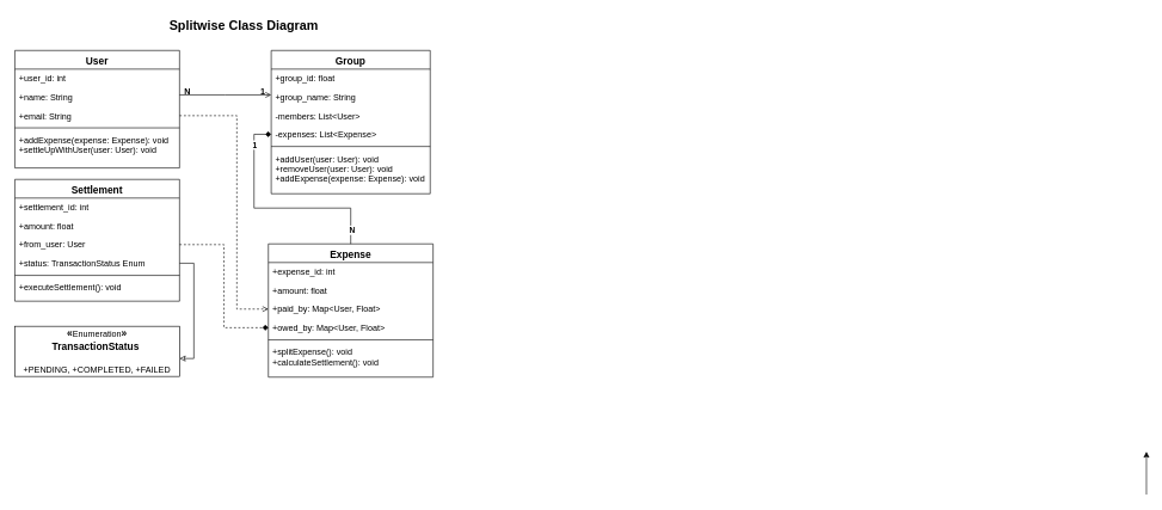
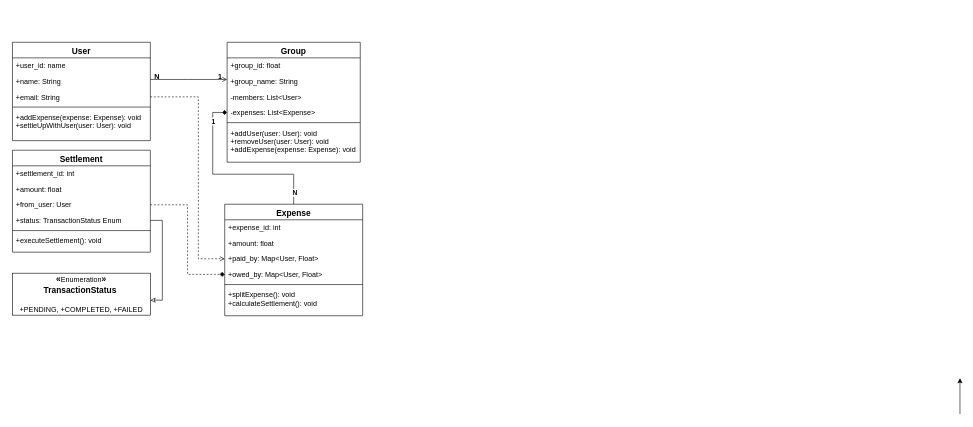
- <mxCell id="40" value="Splitwise Class Diagram" style="text;html=1;align=center;verticalAlign=middle;whiteSpace=wrap;rounded=0;fontStyle=1;fontSize=18;" vertex="1" parent="1"><mxGeometry x="230" y="20" width="220" height="30" as="geometry" /></mxCell>
- <mxCell id="3" value="+user_id: int" style="text;align=left;verticalAlign=top;spacingLeft=4;spacingRight=4;overflow=hidden;rotatable=0;points=[[0,0.5],[1,0.5]];portConstraint=eastwest;" parent="2" vertex="1"><mxGeometry y="26" width="230" height="26" as="geometry" /></mxCell>
+ <mxCell id="3" value="+user_id: name" style="text;align=left;verticalAlign=top;spacingLeft=4;spacingRight=4;overflow=hidden;rotatable=0;points=[[0,0.5],[1,0.5]];portConstraint=eastwest;" parent="2" vertex="1"><mxGeometry y="26" width="230" height="26" as="geometry" /></mxCell>
